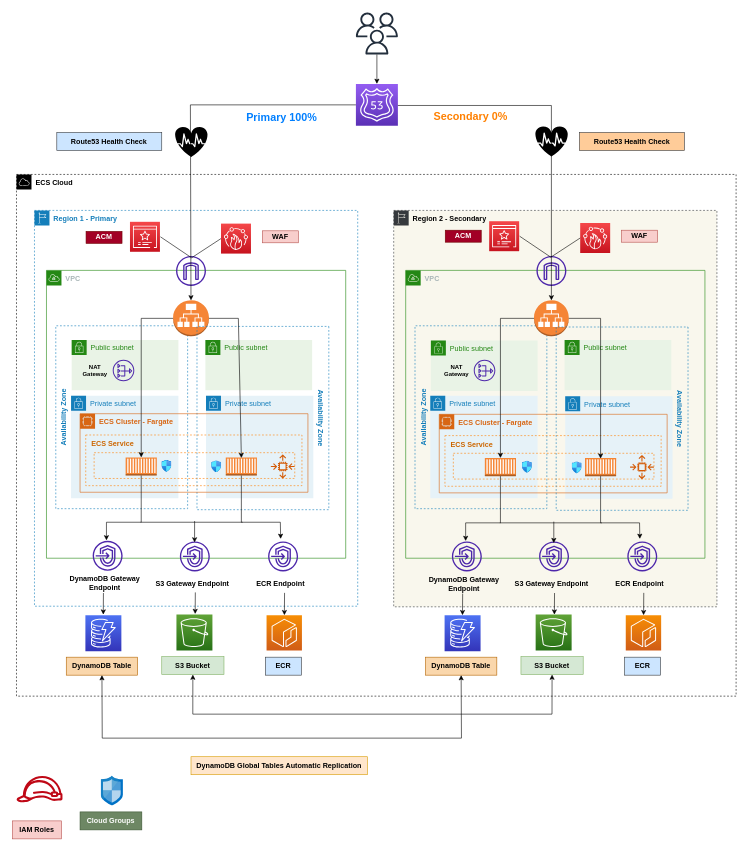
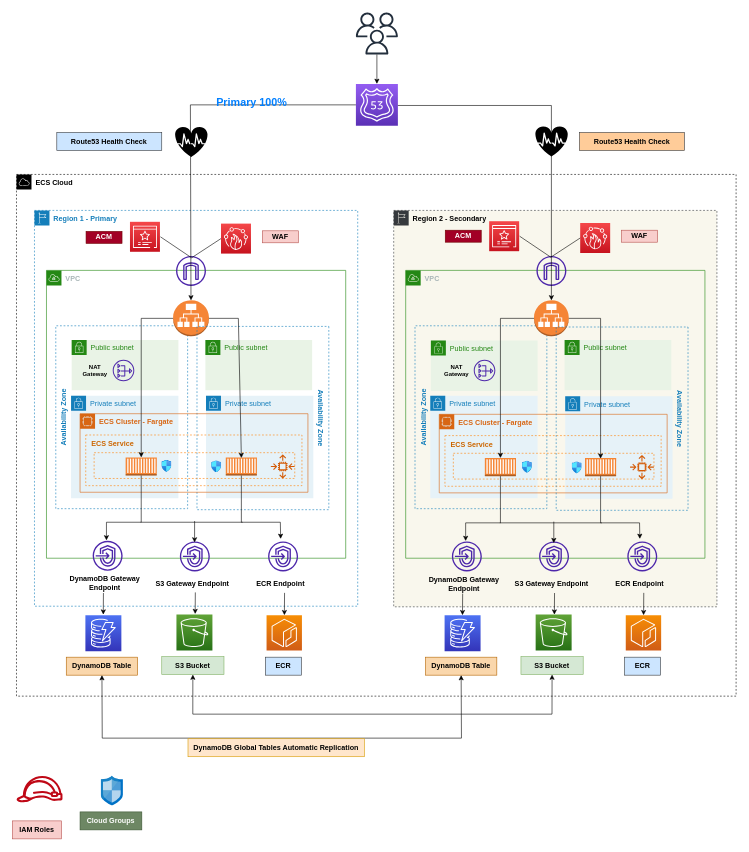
- <mxCell id="101" value="Secondary 0%" style="text;html=1;strokeColor=none;fillColor=none;align=center;verticalAlign=middle;whiteSpace=wrap;rounded=0;fontStyle=1;fontSize=18;fontColor=#FF8000;" parent="1" vertex="1"><mxGeometry x="684.09" y="179" width="201" height="30" as="geometry" /></mxCell>
- <mxCell id="100" value="Primary 100%" style="text;html=1;strokeColor=none;fillColor=none;align=center;verticalAlign=middle;whiteSpace=wrap;rounded=0;fontStyle=1;fontSize=18;fontColor=#007FFF;" parent="1" vertex="1"><mxGeometry x="369" y="181" width="201" height="30" as="geometry" /></mxCell>
+ <mxCell id="100" value="Primary 100%" style="text;html=1;strokeColor=none;fillColor=none;align=center;verticalAlign=middle;whiteSpace=wrap;rounded=0;fontStyle=1;fontSize=18;fontColor=#007FFF;" parent="1" vertex="1"><mxGeometry x="319" y="156" width="201" height="30" as="geometry" /></mxCell>
- <mxCell id="113" value="DynamoDB Global Tables Automatic Replication" style="text;html=1;strokeColor=#d79b00;fillColor=#ffe6cc;align=center;verticalAlign=middle;whiteSpace=wrap;rounded=0;fontStyle=1" vertex="1" parent="1"><mxGeometry x="318" y="1261" width="294" height="30" as="geometry" /></mxCell>
+ <mxCell id="113" value="DynamoDB Global Tables Automatic Replication" style="text;html=1;strokeColor=#d79b00;fillColor=#ffe6cc;align=center;verticalAlign=middle;whiteSpace=wrap;rounded=0;fontStyle=1" vertex="1" parent="1"><mxGeometry x="313" y="1231" width="294" height="30" as="geometry" /></mxCell>
